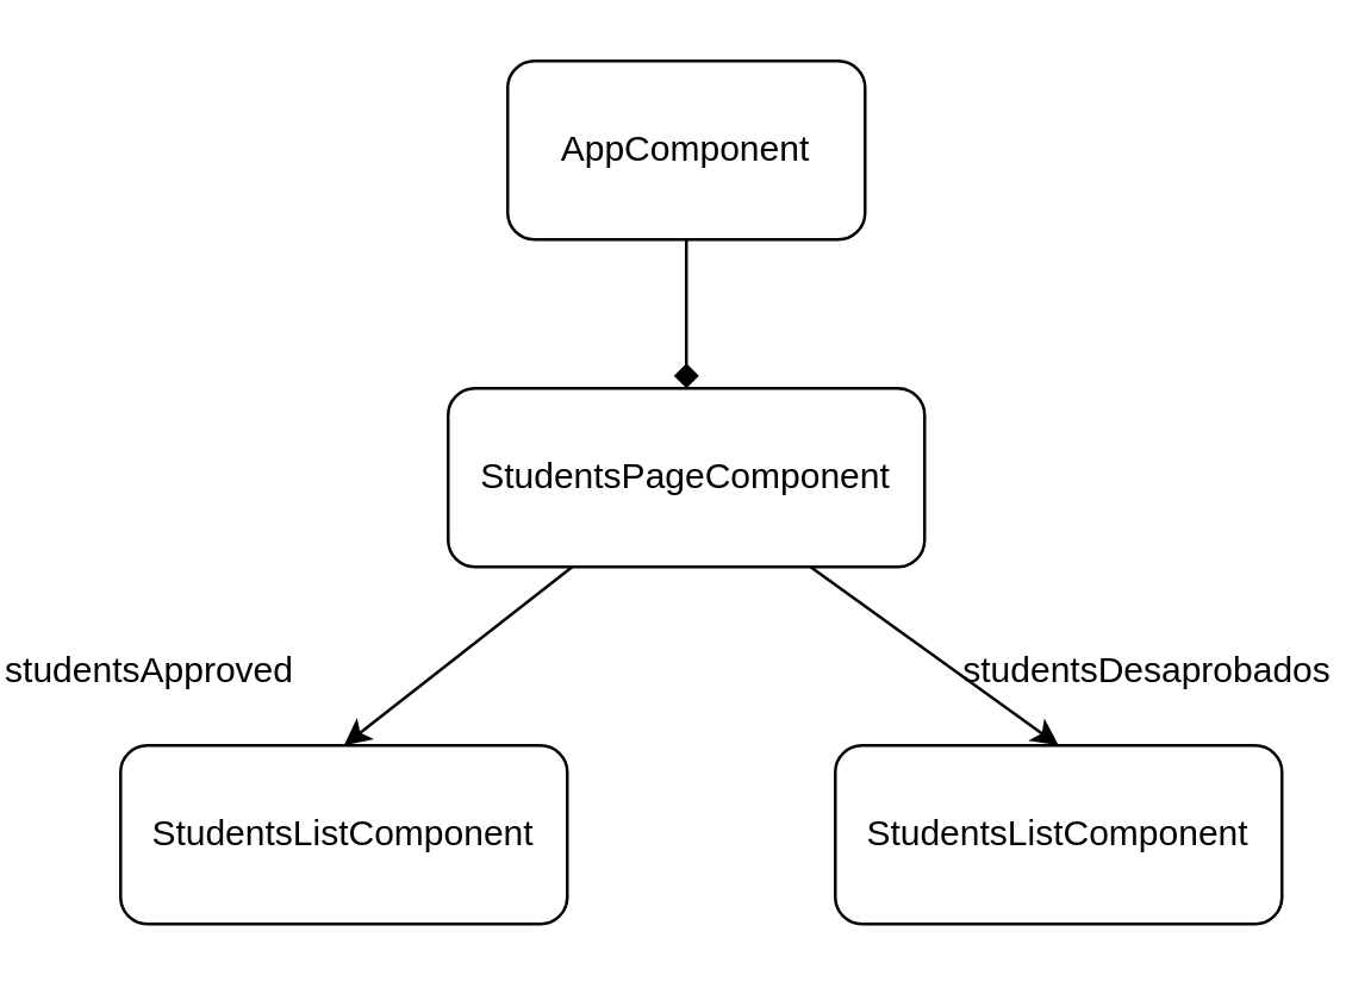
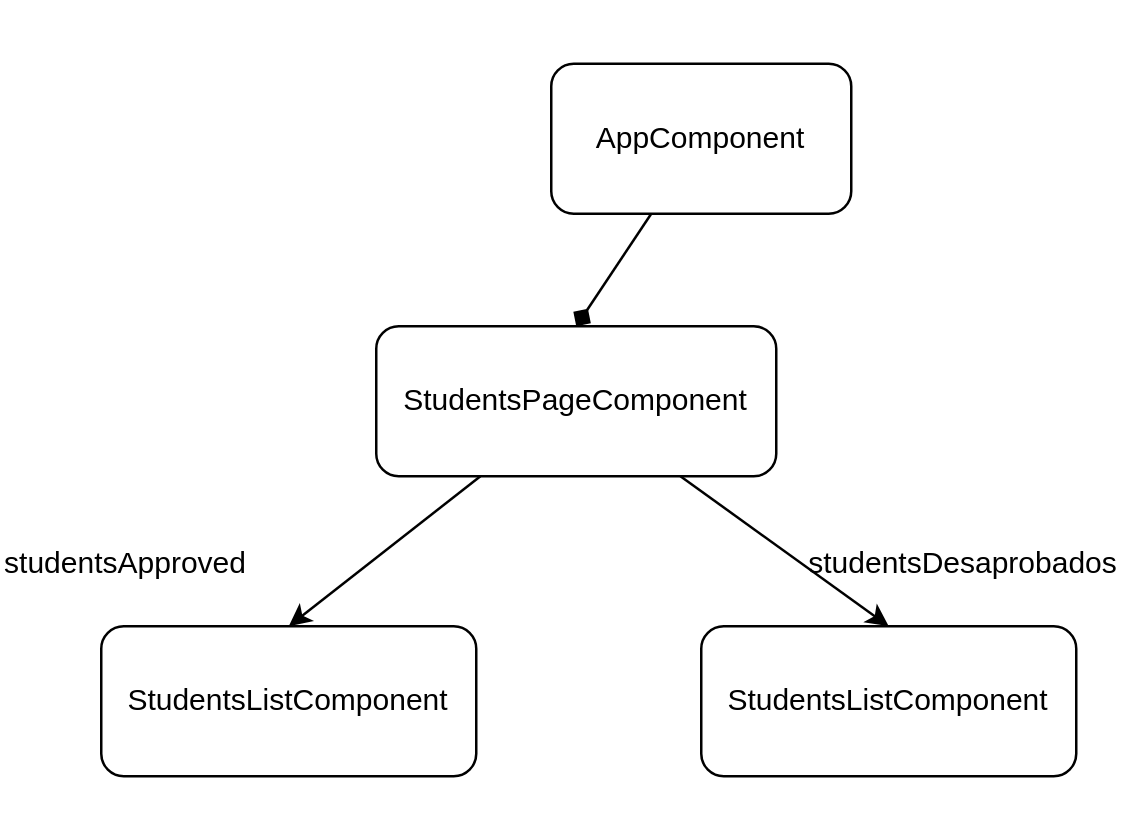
- <mxCell id="3" value="AppComponent" style="rounded=1;whiteSpace=wrap;html=1;" parent="1" vertex="1"><mxGeometry x="170" y="20" width="120" height="60" as="geometry" /></mxCell>
+ <mxCell id="3" value="AppComponent" style="rounded=1;whiteSpace=wrap;html=1;" parent="1" vertex="1"><mxGeometry x="220" y="25" width="120" height="60" as="geometry" /></mxCell>
